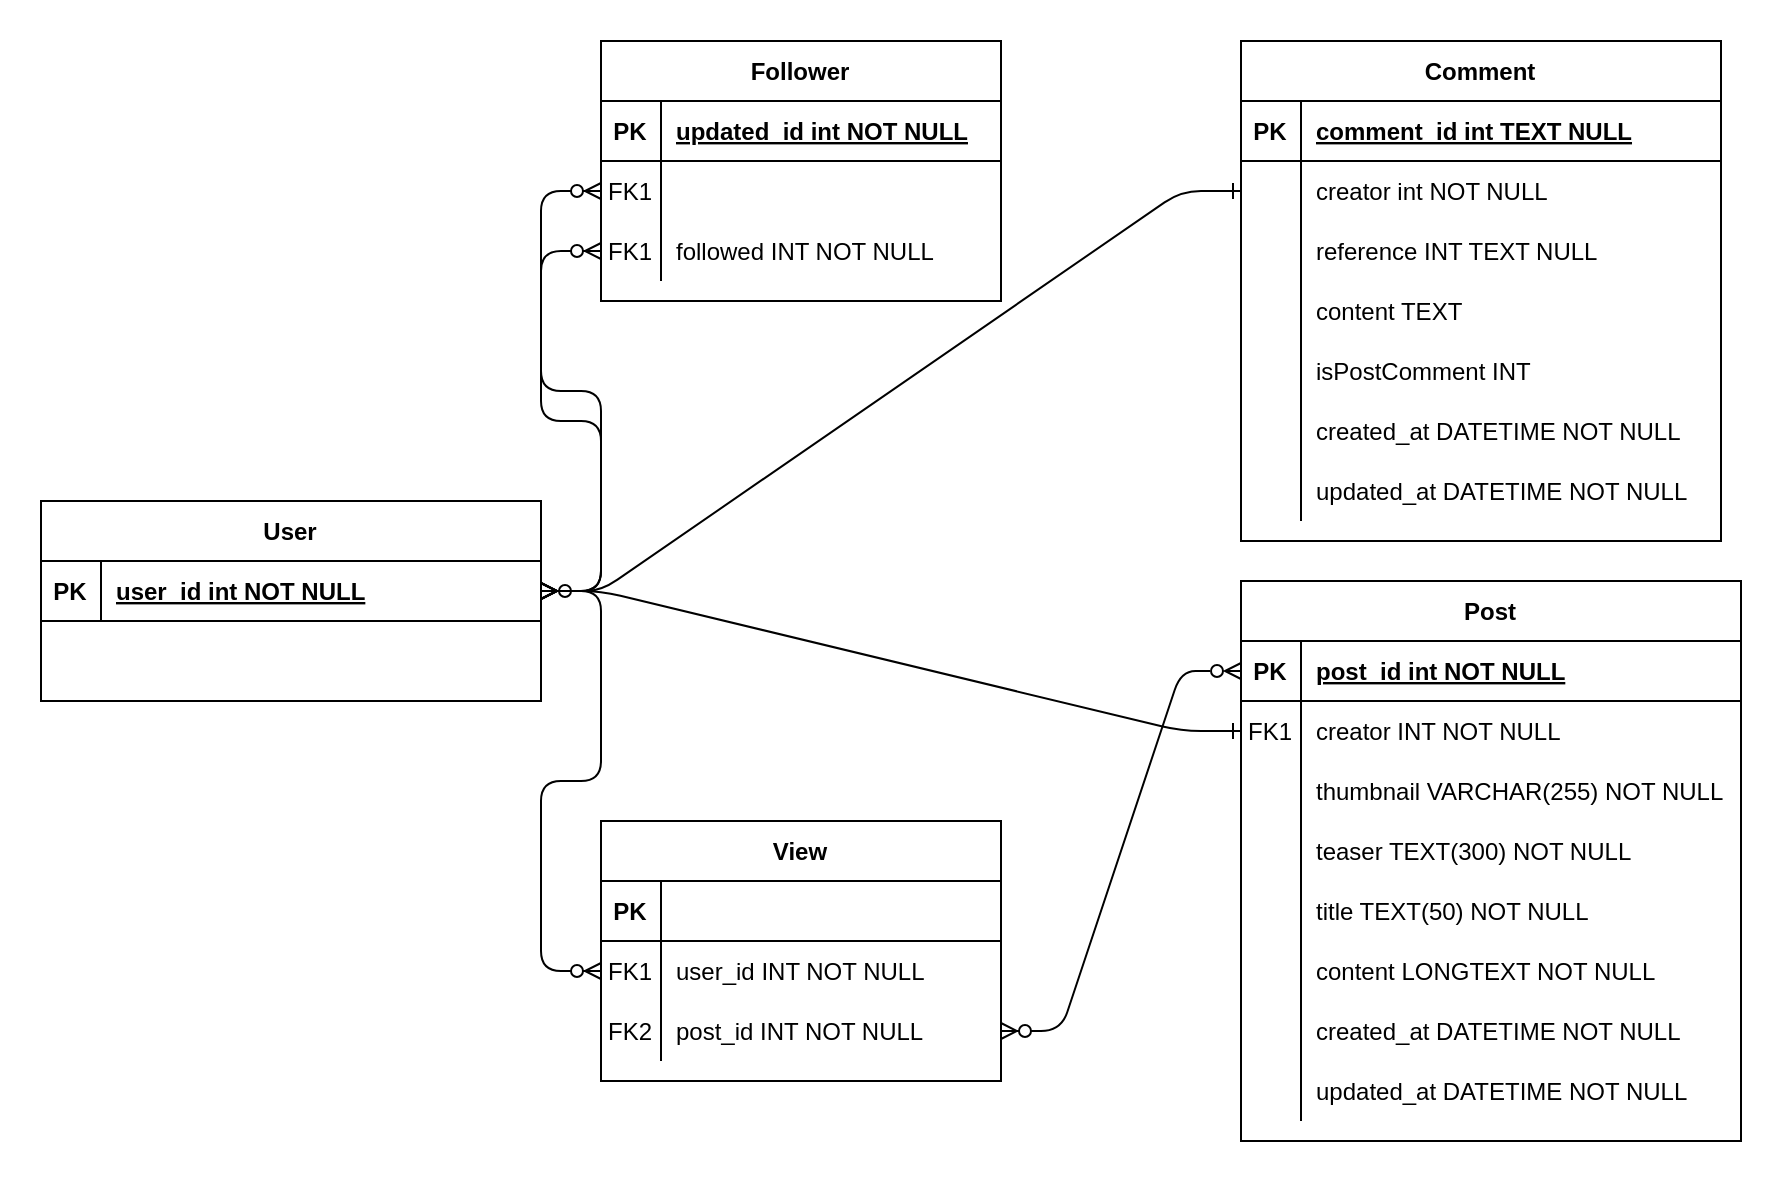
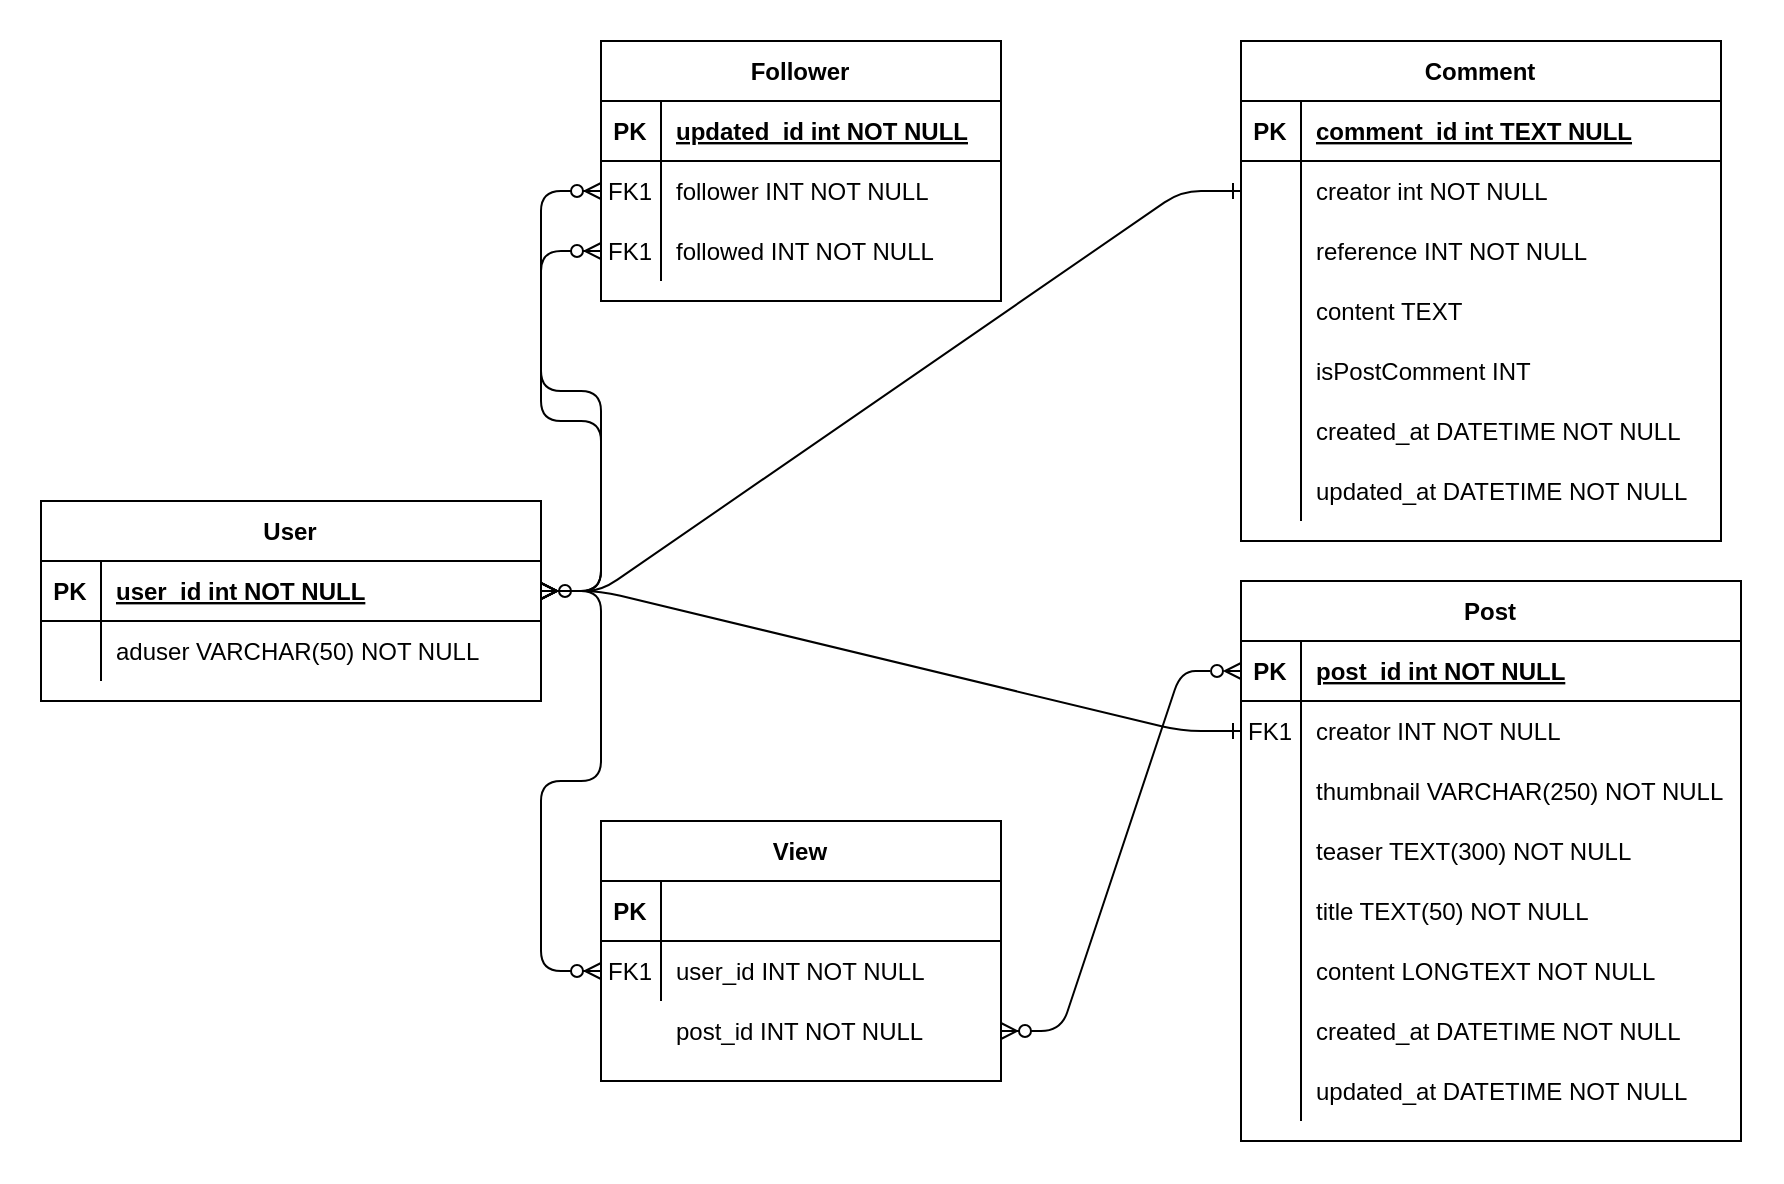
+ <mxCell id="62" value="follower INT NOT NULL" style="shape=partialRectangle;overflow=hidden;connectable=0;fillColor=none;top=0;left=0;bottom=0;right=0;align=left;spacingLeft=6;" parent="60" vertex="1"><mxGeometry x="30" width="170" height="30" as="geometry"><mxRectangle width="170" height="30" as="alternateBounds" /></mxGeometry></mxCell>
- <mxCell id="43" value="reference INT TEXT NULL" style="shape=partialRectangle;overflow=hidden;connectable=0;fillColor=none;top=0;left=0;bottom=0;right=0;align=left;spacingLeft=6;" parent="41" vertex="1"><mxGeometry x="30" width="210" height="30" as="geometry"><mxRectangle width="210" height="30" as="alternateBounds" /></mxGeometry></mxCell>
+ <mxCell id="43" value="reference INT NOT NULL" style="shape=partialRectangle;overflow=hidden;connectable=0;fillColor=none;top=0;left=0;bottom=0;right=0;align=left;spacingLeft=6;" parent="41" vertex="1"><mxGeometry x="30" width="210" height="30" as="geometry"><mxRectangle width="210" height="30" as="alternateBounds" /></mxGeometry></mxCell>
+ <mxCell id="8" value="aduser VARCHAR(50) NOT NULL" style="shape=partialRectangle;overflow=hidden;connectable=0;fillColor=none;top=0;left=0;bottom=0;right=0;align=left;spacingLeft=6;" parent="6" vertex="1"><mxGeometry x="30" width="220" height="30" as="geometry"><mxRectangle width="220" height="30" as="alternateBounds" /></mxGeometry></mxCell>
- <mxCell id="18" value="thumbnail VARCHAR(255) NOT NULL" style="shape=partialRectangle;overflow=hidden;connectable=0;fillColor=none;top=0;left=0;bottom=0;right=0;align=left;spacingLeft=6;" parent="16" vertex="1"><mxGeometry x="30" width="220" height="30" as="geometry"><mxRectangle width="220" height="30" as="alternateBounds" /></mxGeometry></mxCell>
+ <mxCell id="18" value="thumbnail VARCHAR(250) NOT NULL" style="shape=partialRectangle;overflow=hidden;connectable=0;fillColor=none;top=0;left=0;bottom=0;right=0;align=left;spacingLeft=6;" parent="16" vertex="1"><mxGeometry x="30" width="220" height="30" as="geometry"><mxRectangle width="220" height="30" as="alternateBounds" /></mxGeometry></mxCell>
- <mxCell id="73" value="FK2" style="shape=partialRectangle;overflow=hidden;connectable=0;fillColor=none;top=0;left=0;bottom=0;right=0;" parent="72" vertex="1"><mxGeometry width="30" height="30" as="geometry"><mxRectangle width="30" height="30" as="alternateBounds" /></mxGeometry></mxCell>
